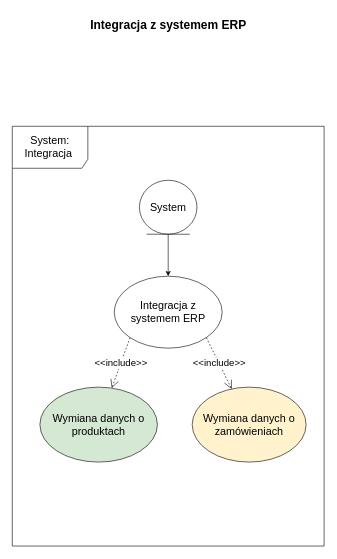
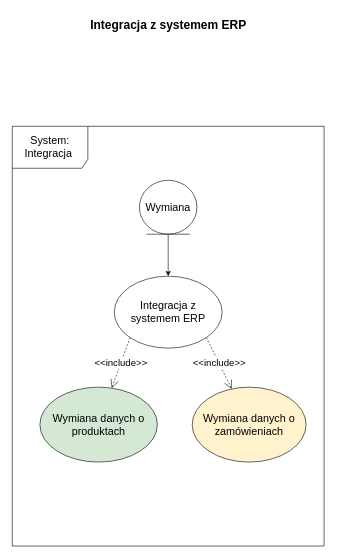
- <mxCell id="5" value="&lt;font style=&quot;font-size: 18px;&quot;&gt;System&lt;/font&gt;" style="ellipse;shape=umlEntity;whiteSpace=wrap;html=1;" parent="1" vertex="1"><mxGeometry x="232" y="300" width="96" height="90" as="geometry" /></mxCell>
+ <mxCell id="5" value="&lt;font style=&quot;font-size: 18px;&quot;&gt;Wymiana&lt;/font&gt;" style="ellipse;shape=umlEntity;whiteSpace=wrap;html=1;" parent="1" vertex="1"><mxGeometry x="232" y="300" width="96" height="90" as="geometry" /></mxCell>
